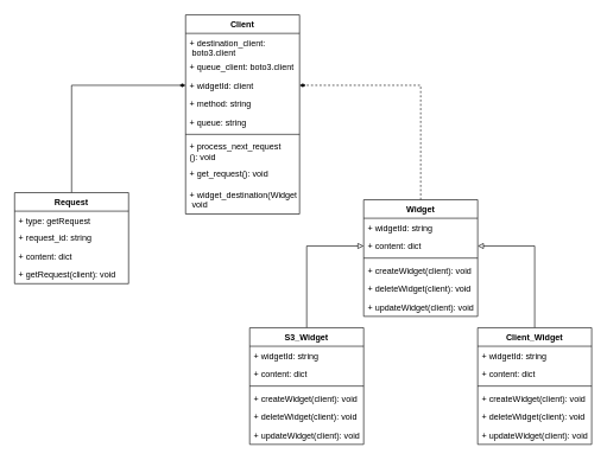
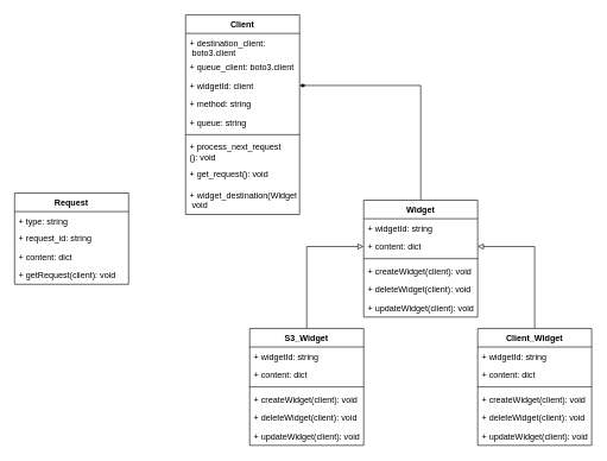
- <mxCell id="12" style="edgeStyle=orthogonalEdgeStyle;rounded=0;orthogonalLoop=1;jettySize=auto;html=1;entryX=0;entryY=0.5;entryDx=0;entryDy=0;endArrow=diamondThin;endFill=1;" edge="1" parent="1" source="13" target="5"><mxGeometry relative="1" as="geometry" /></mxCell>
- <mxCell id="18" style="edgeStyle=orthogonalEdgeStyle;rounded=0;orthogonalLoop=1;jettySize=auto;html=1;entryX=1;entryY=0.5;entryDx=0;entryDy=0;endArrow=diamondThin;endFill=1;dashed=1;" edge="1" parent="1" source="19" target="5"><mxGeometry relative="1" as="geometry" /></mxCell>
+ <mxCell id="18" style="edgeStyle=orthogonalEdgeStyle;rounded=0;orthogonalLoop=1;jettySize=auto;html=1;entryX=1;entryY=0.5;entryDx=0;entryDy=0;endArrow=diamondThin;endFill=1;" edge="1" parent="1" source="19" target="5"><mxGeometry relative="1" as="geometry" /></mxCell>
- <mxCell id="14" value="+ type: getRequest" style="text;strokeColor=none;fillColor=none;align=left;verticalAlign=top;spacingLeft=4;spacingRight=4;overflow=hidden;rotatable=0;points=[[0,0.5],[1,0.5]];portConstraint=eastwest;" parent="13" vertex="1"><mxGeometry y="26" width="160" height="24" as="geometry" /></mxCell>
+ <mxCell id="14" value="+ type: string" style="text;strokeColor=none;fillColor=none;align=left;verticalAlign=top;spacingLeft=4;spacingRight=4;overflow=hidden;rotatable=0;points=[[0,0.5],[1,0.5]];portConstraint=eastwest;" parent="13" vertex="1"><mxGeometry y="26" width="160" height="24" as="geometry" /></mxCell>
